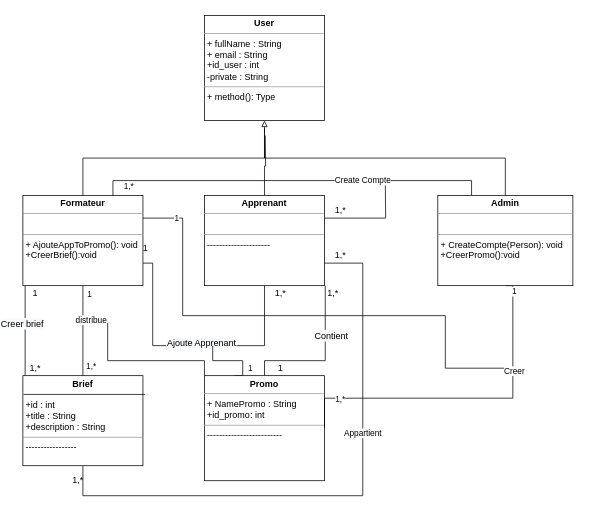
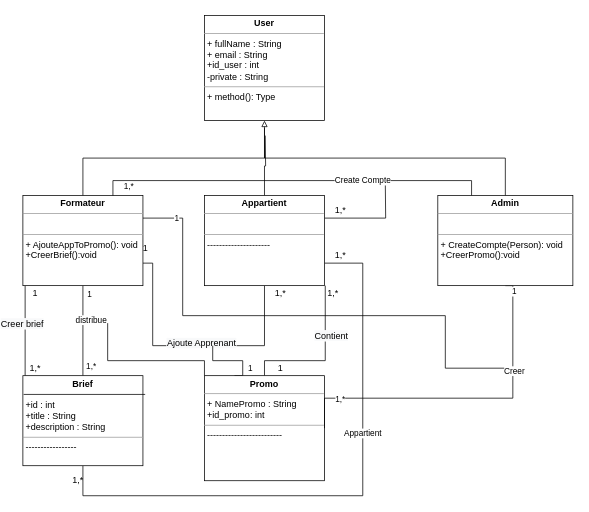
- <mxCell id="25" value="&lt;p style=&quot;margin:0px;margin-top:4px;text-align:center;&quot;&gt;&lt;b&gt;Apprenant&lt;/b&gt;&lt;br&gt;&lt;/p&gt;&lt;hr size=&quot;1&quot;&gt;&lt;p style=&quot;margin:0px;margin-left:4px;&quot;&gt;&lt;br&gt;&lt;/p&gt;&lt;hr size=&quot;1&quot;&gt;&lt;p style=&quot;margin:0px;margin-left:4px;&quot;&gt;---------------------&lt;/p&gt;" style="verticalAlign=top;align=left;overflow=fill;fontSize=12;fontFamily=Helvetica;html=1;" vertex="1" parent="1"><mxGeometry x="266" y="260" width="160" height="120" as="geometry" /></mxCell>
+ <mxCell id="25" value="&lt;p style=&quot;margin:0px;margin-top:4px;text-align:center;&quot;&gt;&lt;b&gt;Appartient&lt;/b&gt;&lt;br&gt;&lt;/p&gt;&lt;hr size=&quot;1&quot;&gt;&lt;p style=&quot;margin:0px;margin-left:4px;&quot;&gt;&lt;br&gt;&lt;/p&gt;&lt;hr size=&quot;1&quot;&gt;&lt;p style=&quot;margin:0px;margin-left:4px;&quot;&gt;---------------------&lt;/p&gt;" style="verticalAlign=top;align=left;overflow=fill;fontSize=12;fontFamily=Helvetica;html=1;" vertex="1" parent="1"><mxGeometry x="266" y="260" width="160" height="120" as="geometry" /></mxCell>
